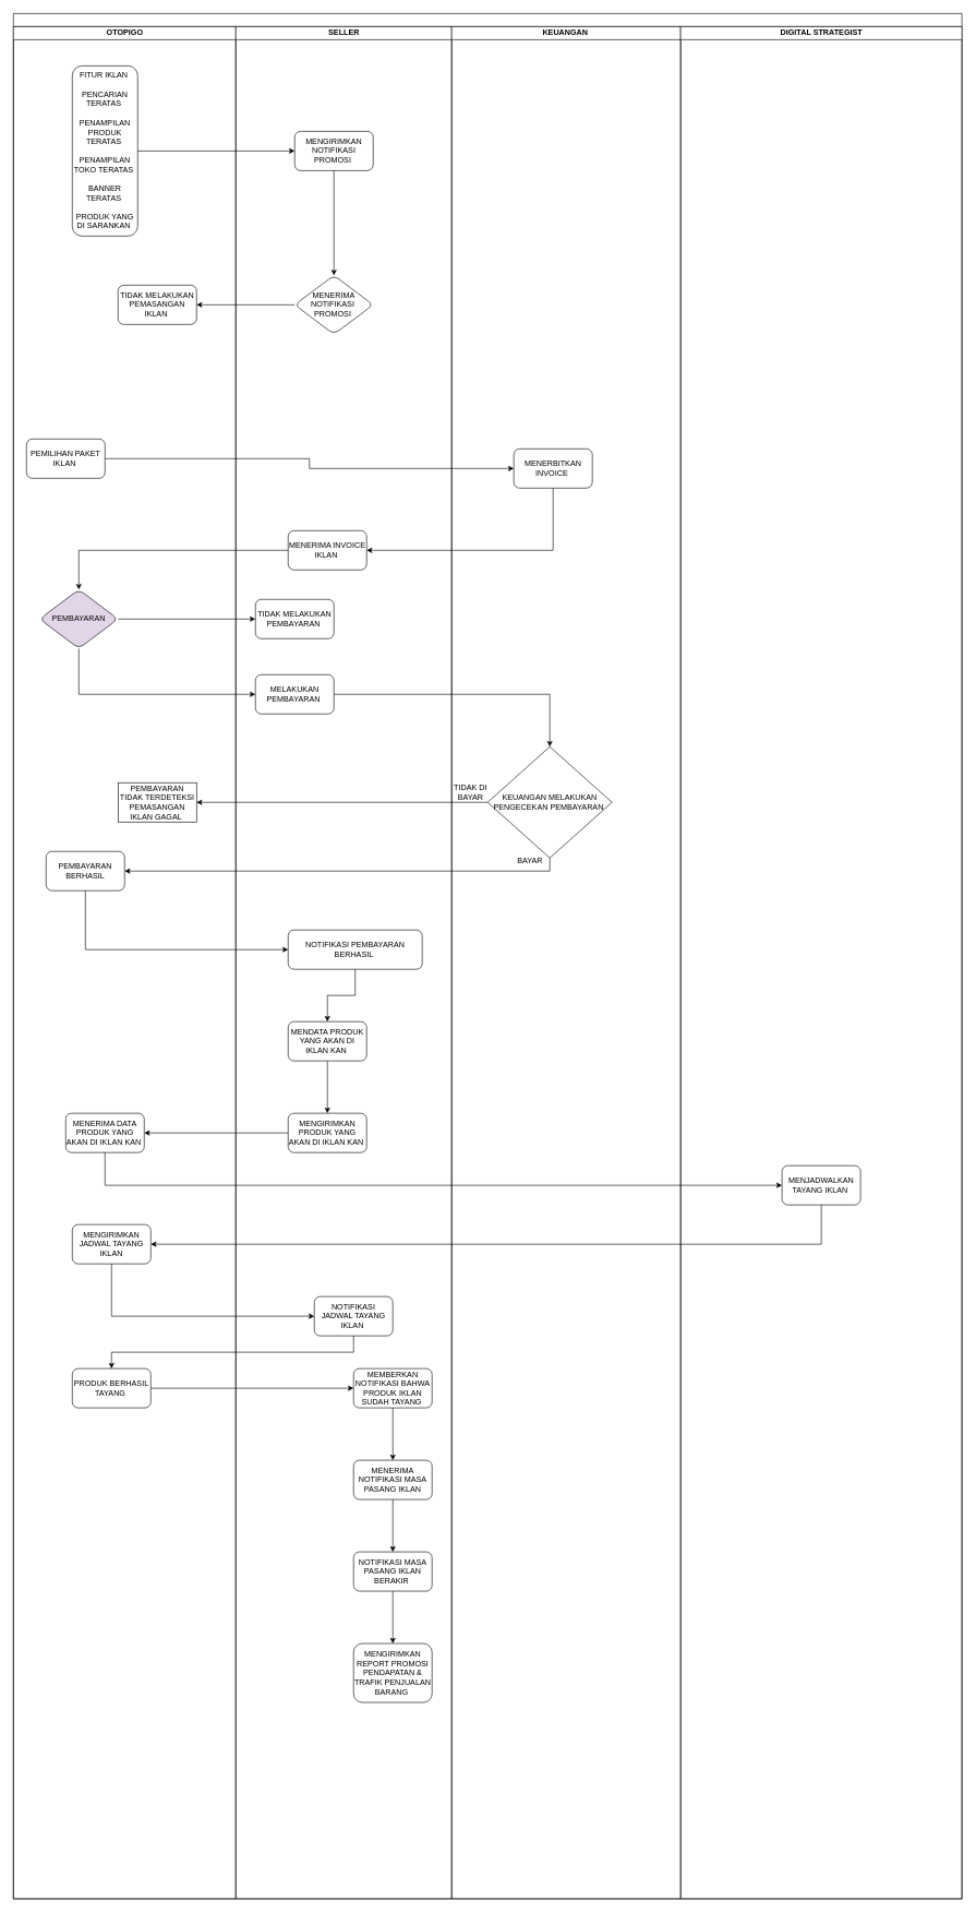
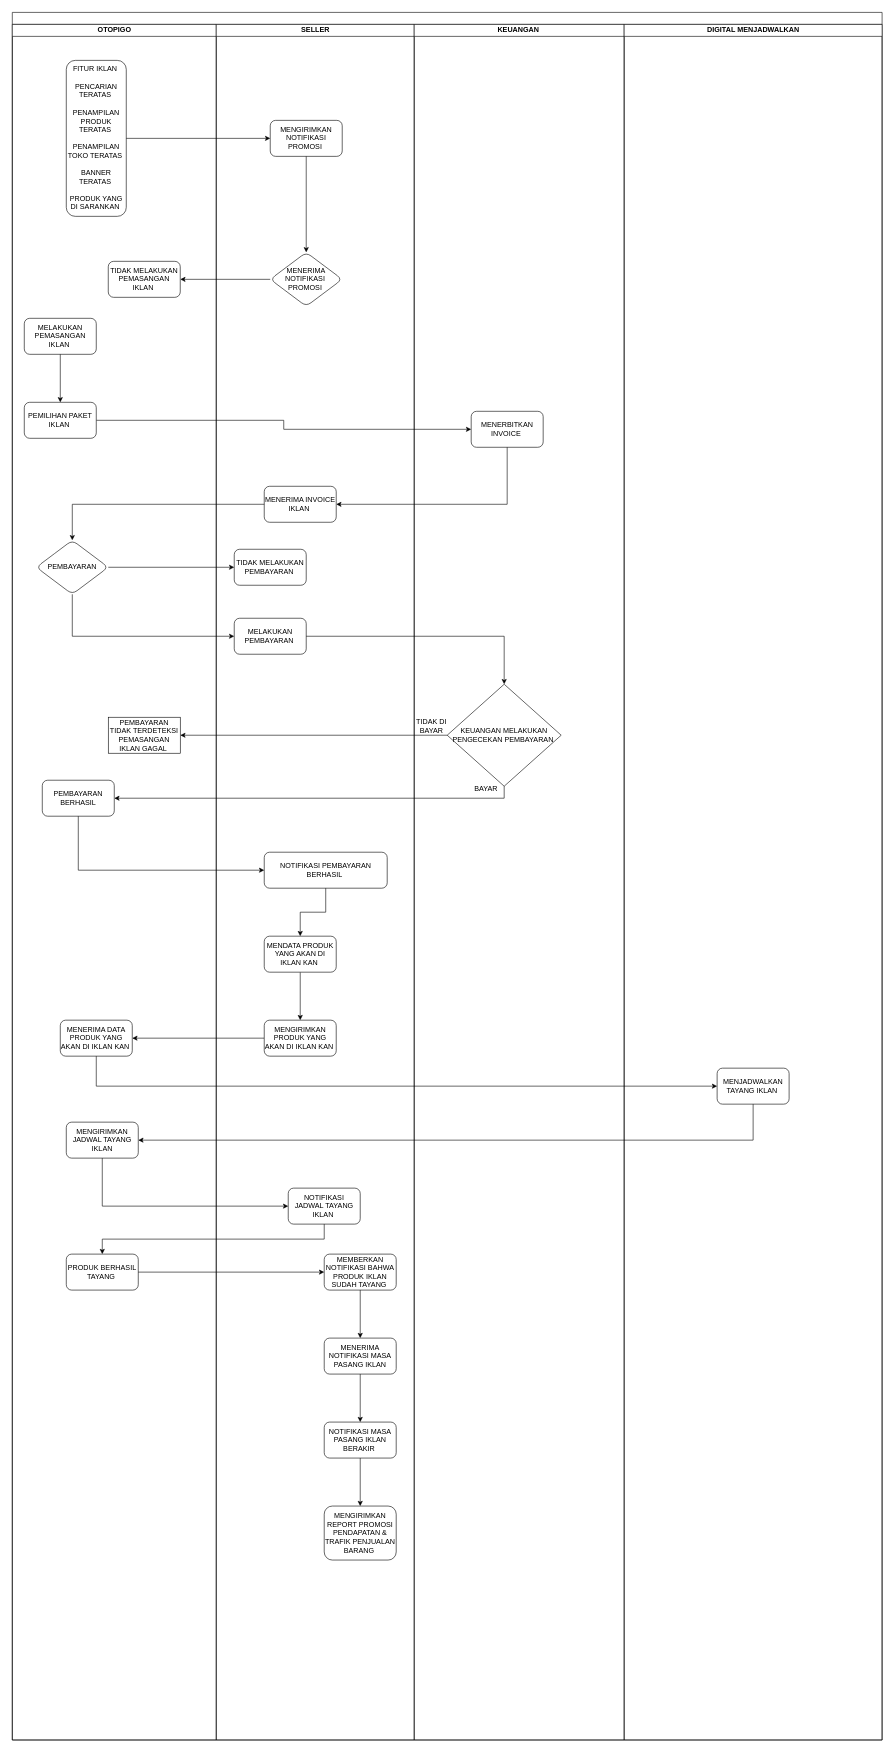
- <mxCell id="28" value="DIGITAL STRATEGIST" style="swimlane;html=1;startSize=20;" parent="2" vertex="1"><mxGeometry x="1020" y="20" width="430" height="2860" as="geometry" /></mxCell>
+ <mxCell id="28" value="DIGITAL MENJADWALKAN" style="swimlane;html=1;startSize=20;" parent="2" vertex="1"><mxGeometry x="1020" y="20" width="430" height="2860" as="geometry" /></mxCell>
+ <mxCell id="6" value="MELAKUKAN PEMASANGAN IKLAN&amp;nbsp;" style="rounded=1;whiteSpace=wrap;html=1;" parent="3" vertex="1"><mxGeometry x="20" y="490" width="120" height="60" as="geometry" /></mxCell>
+ <mxCell id="47" value="" style="edgeStyle=orthogonalEdgeStyle;rounded=0;orthogonalLoop=1;jettySize=auto;html=1;" parent="1" source="6" target="46" edge="1"><mxGeometry relative="1" as="geometry" /></mxCell>
- <mxCell id="7" value="PEMBAYARAN" style="rhombus;whiteSpace=wrap;html=1;rounded=1;fillColor=#e1d5e7;" parent="3" vertex="1"><mxGeometry x="40" y="860" width="120" height="90" as="geometry" /></mxCell>
+ <mxCell id="7" value="PEMBAYARAN" style="rhombus;whiteSpace=wrap;html=1;rounded=1;" parent="3" vertex="1"><mxGeometry x="40" y="860" width="120" height="90" as="geometry" /></mxCell>
